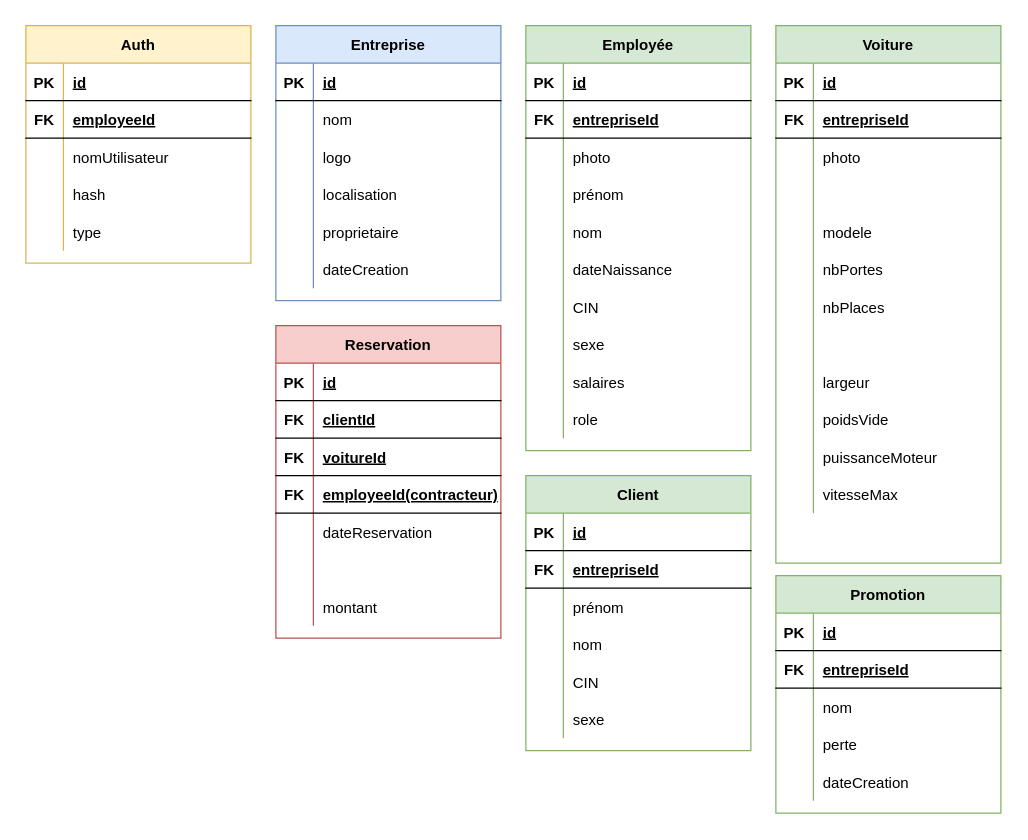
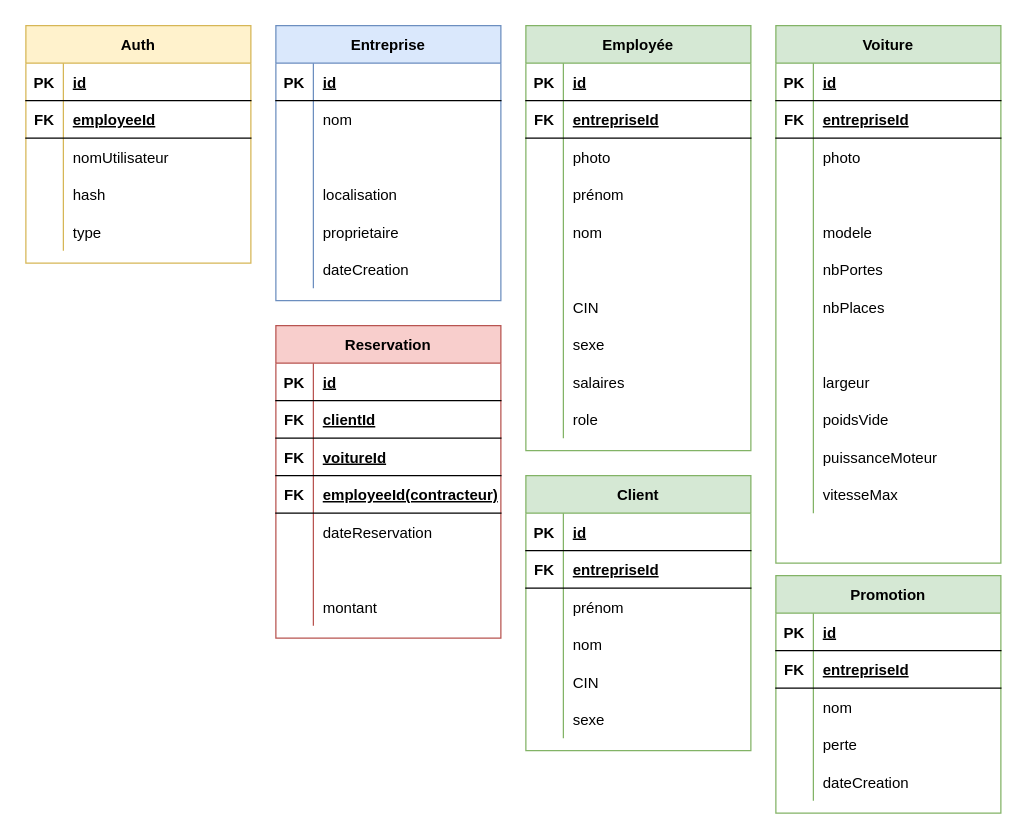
- <mxCell id="27" value="logo" style="shape=partialRectangle;connectable=0;fillColor=none;top=0;left=0;bottom=0;right=0;align=left;spacingLeft=6;overflow=hidden;" parent="25" vertex="1"><mxGeometry x="30" width="150" height="30" as="geometry"><mxRectangle width="150" height="30" as="alternateBounds" /></mxGeometry></mxCell>
- <mxCell id="55" value="dateNaissance" style="shape=partialRectangle;connectable=0;fillColor=none;top=0;left=0;bottom=0;right=0;align=left;spacingLeft=6;overflow=hidden;" parent="53" vertex="1"><mxGeometry x="30" width="150" height="30" as="geometry"><mxRectangle width="150" height="30" as="alternateBounds" /></mxGeometry></mxCell>
